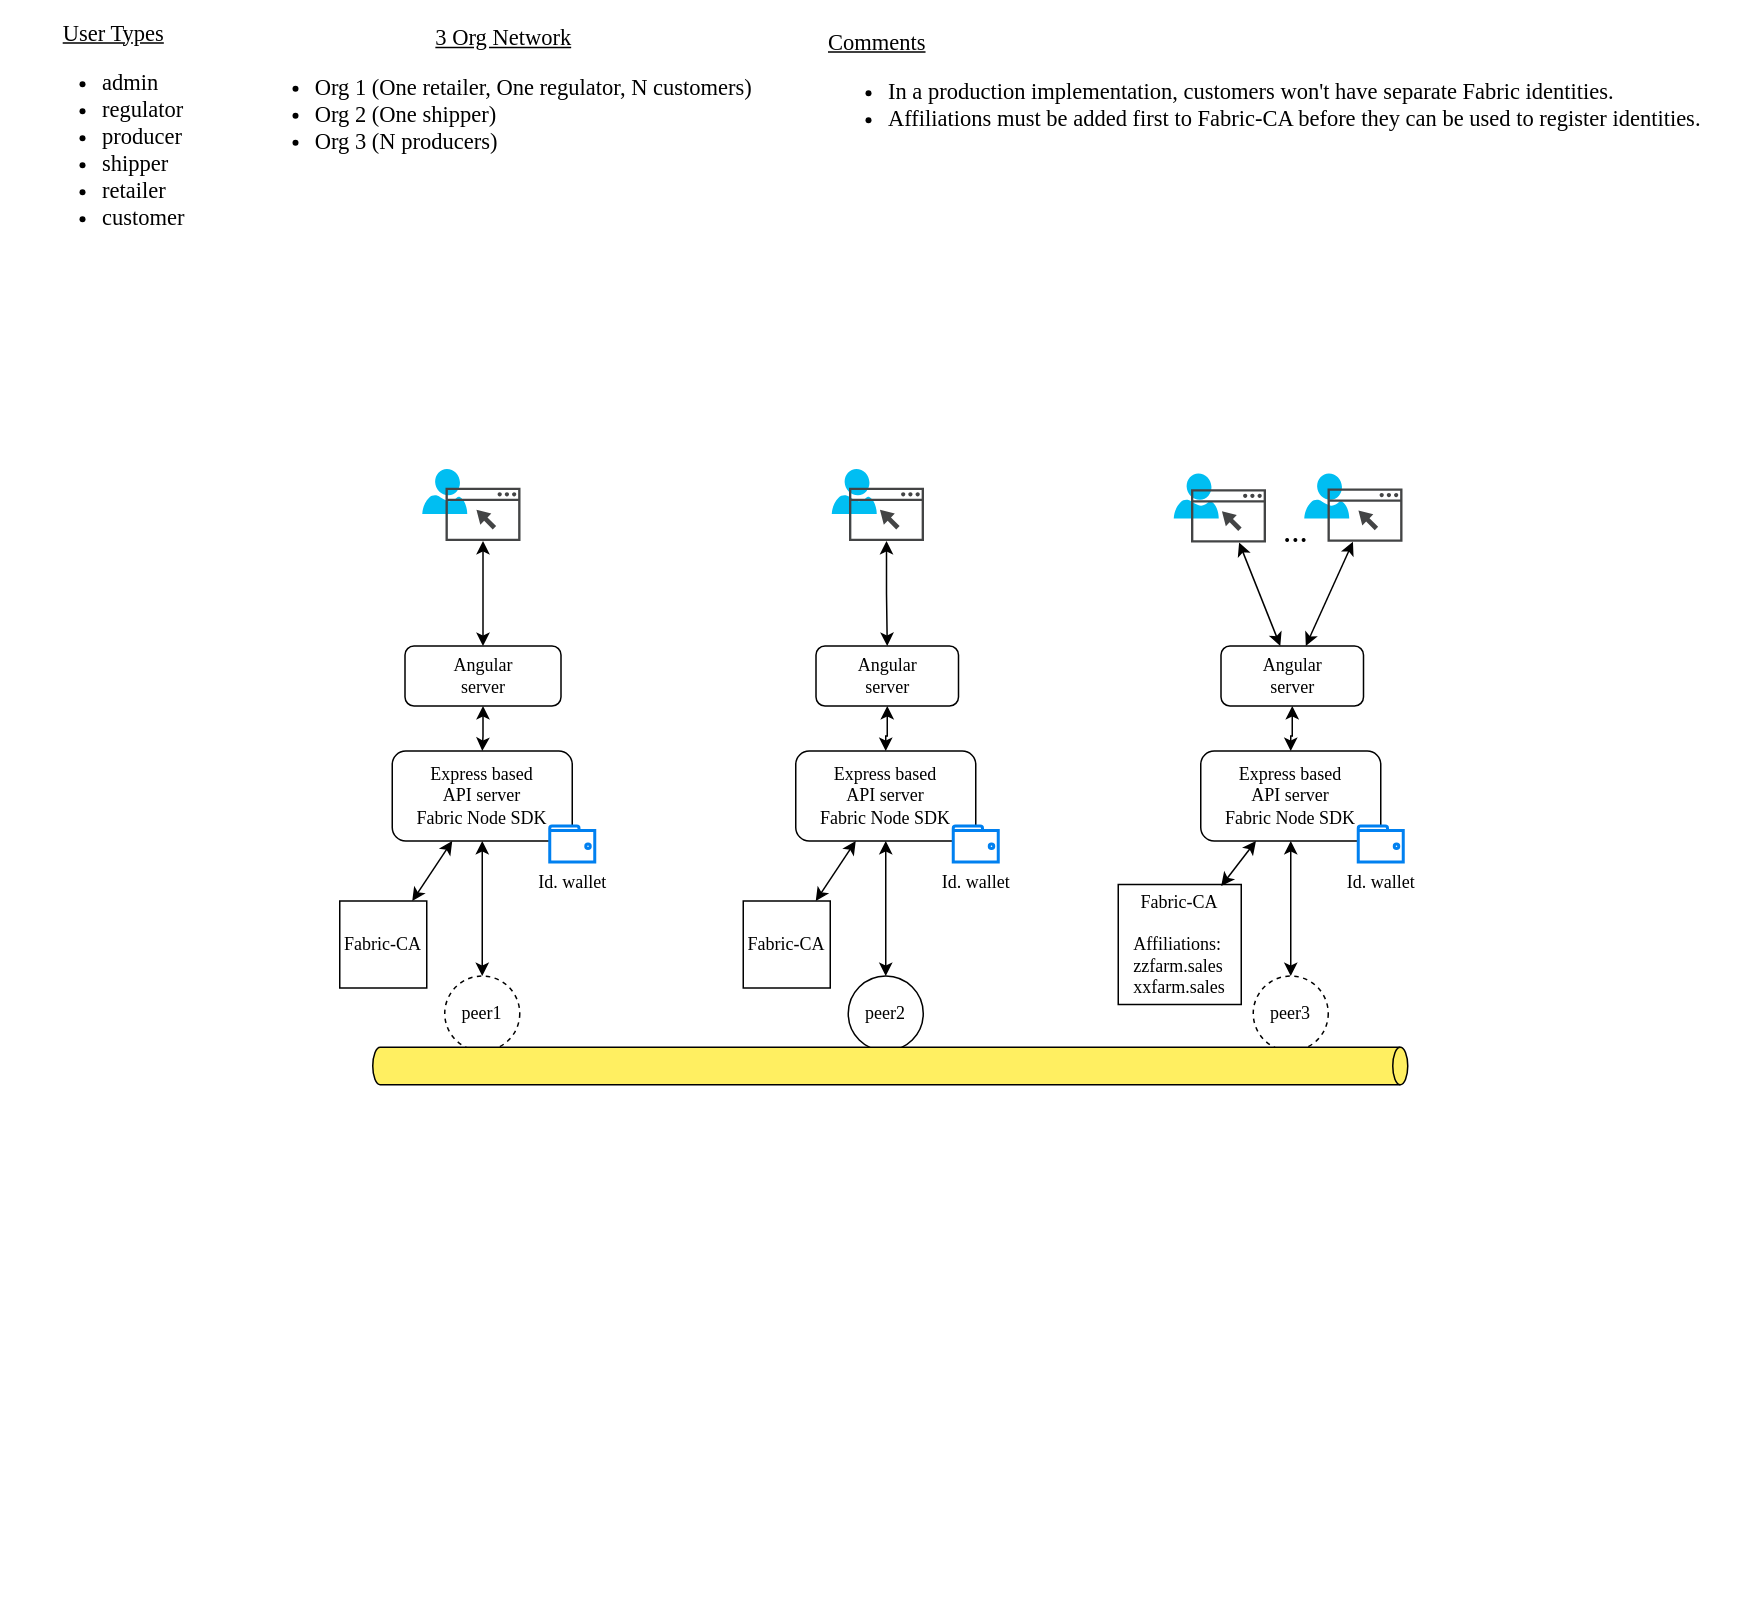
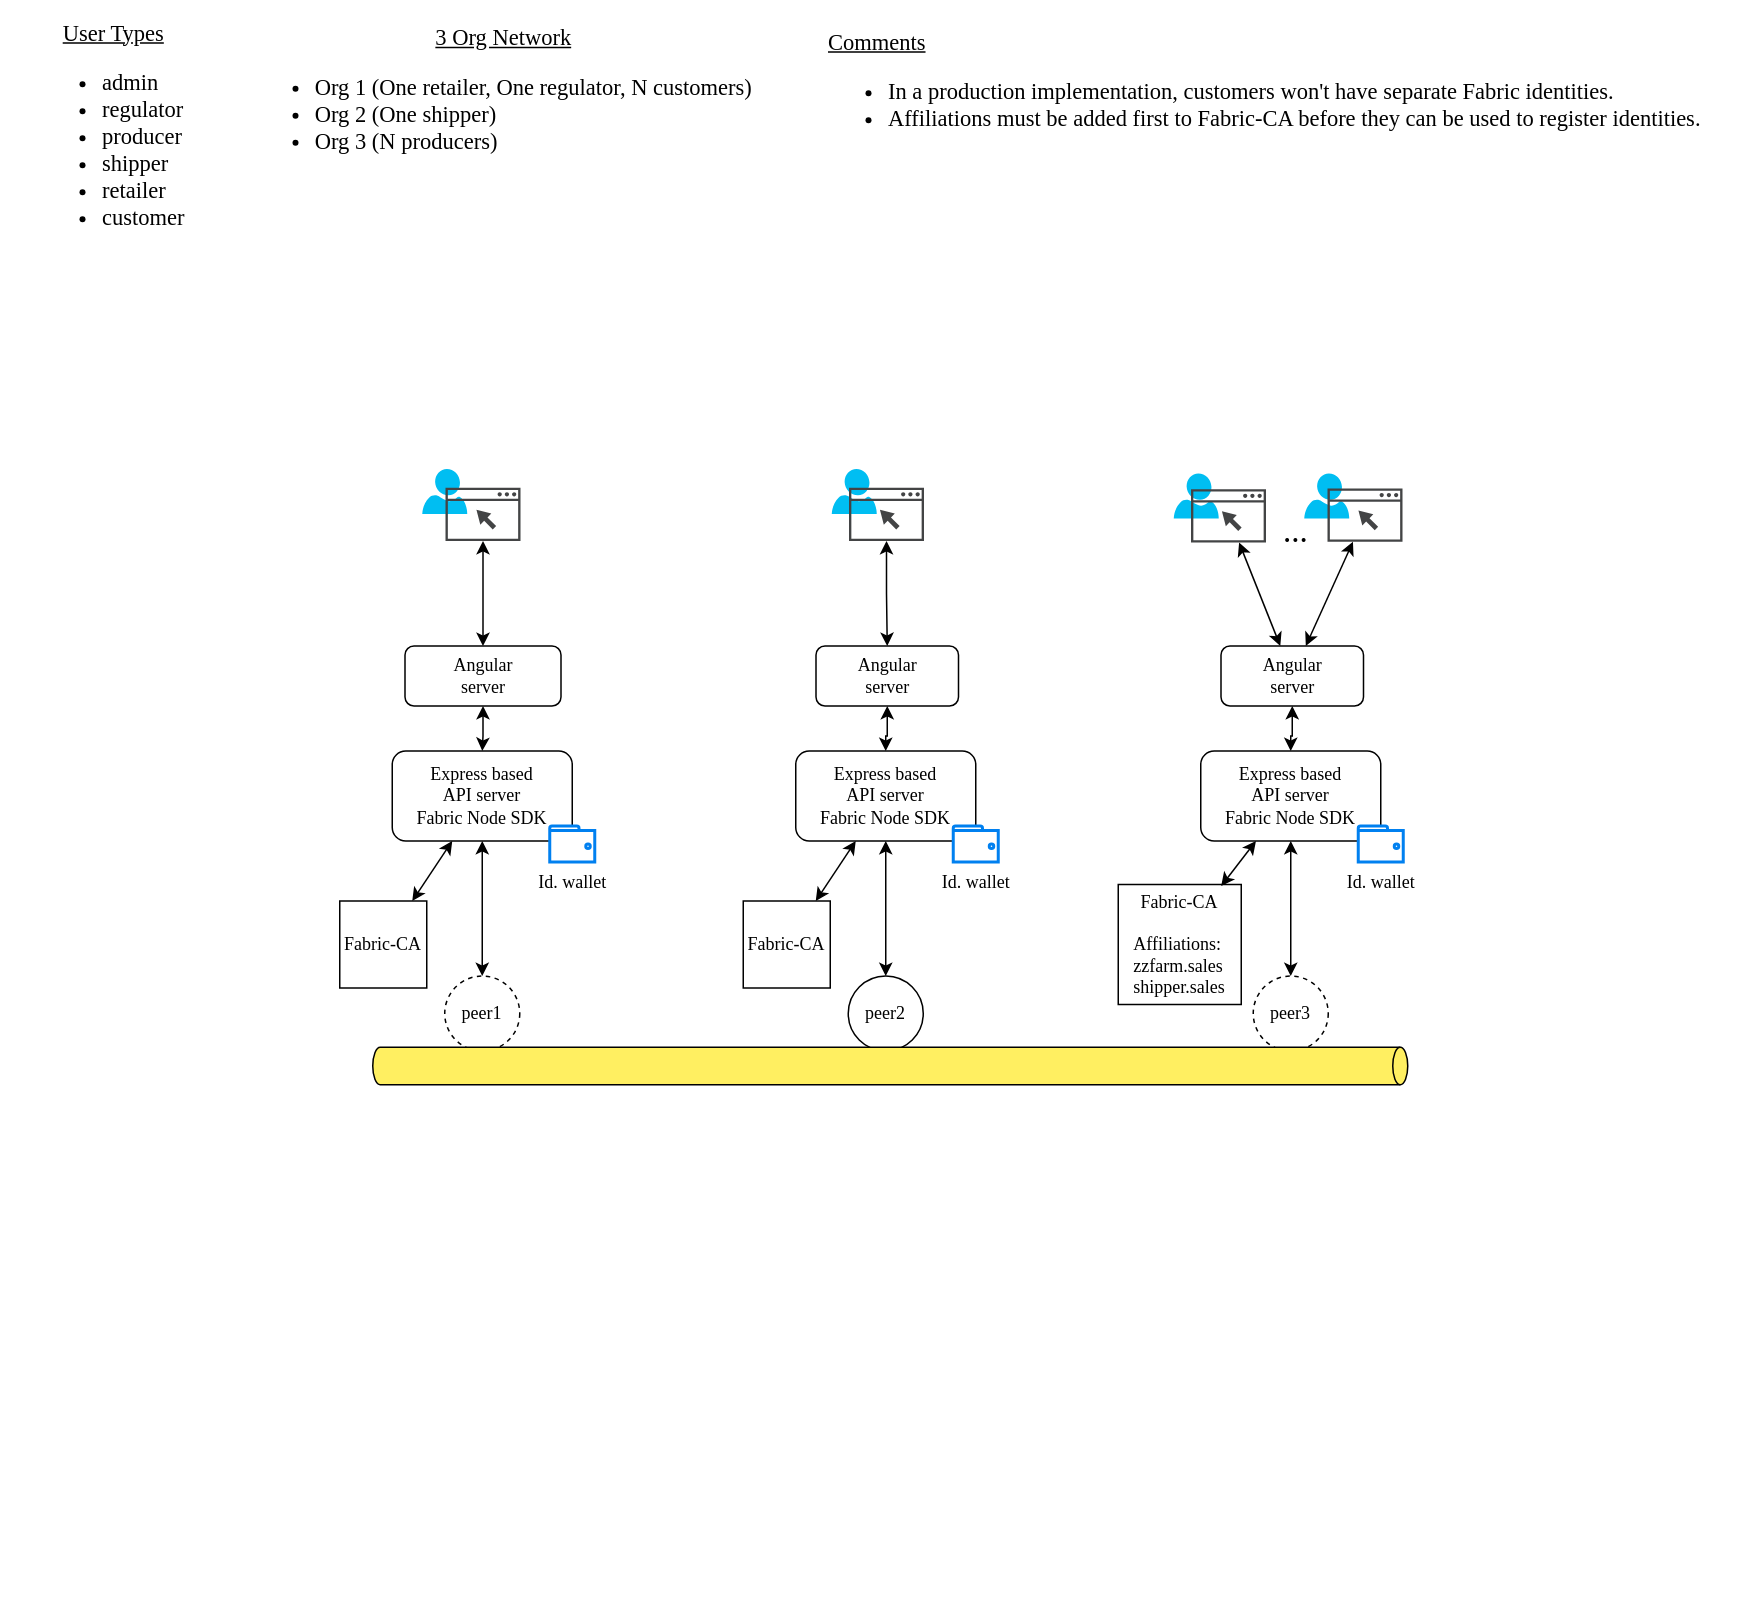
- <mxCell id="39" value="&lt;div&gt;Fabric-CA&lt;/div&gt;&lt;div&gt;&lt;br&gt;&lt;/div&gt;&lt;div style=&quot;text-align: left&quot;&gt;&lt;span style=&quot;text-align: center&quot;&gt;Affiliations:&lt;/span&gt;&lt;br style=&quot;text-align: center&quot;&gt;&lt;span&gt;zzfarm.sales&lt;/span&gt;&lt;br&gt;&lt;span&gt;xxfarm.sales&lt;/span&gt;&lt;br&gt;&lt;/div&gt;" style="rounded=0;whiteSpace=wrap;html=1;fontFamily=Times New Roman;fillColor=none;" vertex="1" parent="1"><mxGeometry x="745" y="589" width="82" height="80" as="geometry" /></mxCell>
+ <mxCell id="39" value="&lt;div&gt;Fabric-CA&lt;/div&gt;&lt;div&gt;&lt;br&gt;&lt;/div&gt;&lt;div style=&quot;text-align: left&quot;&gt;&lt;span style=&quot;text-align: center&quot;&gt;Affiliations:&lt;/span&gt;&lt;br style=&quot;text-align: center&quot;&gt;&lt;span&gt;zzfarm.sales&lt;/span&gt;&lt;br&gt;&lt;span&gt;shipper.sales&lt;/span&gt;&lt;br&gt;&lt;/div&gt;" style="rounded=0;whiteSpace=wrap;html=1;fontFamily=Times New Roman;fillColor=none;" vertex="1" parent="1"><mxGeometry x="745" y="589" width="82" height="80" as="geometry" /></mxCell>
